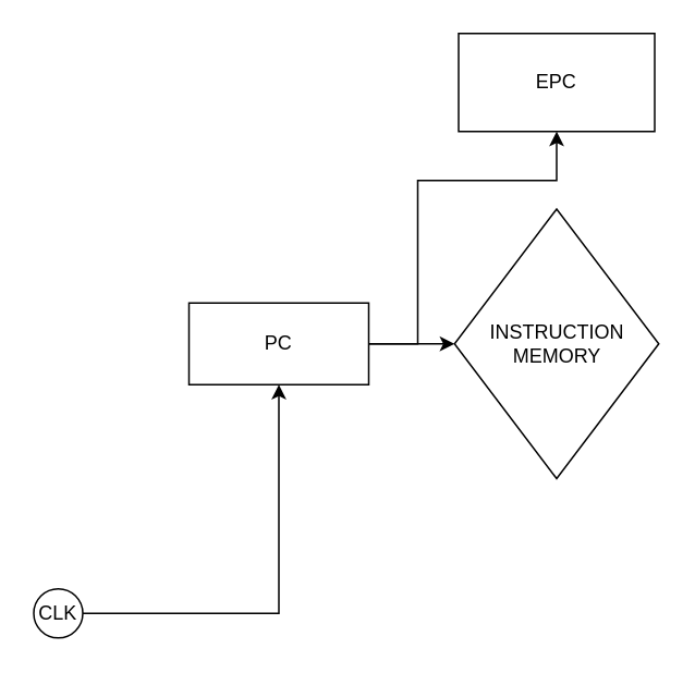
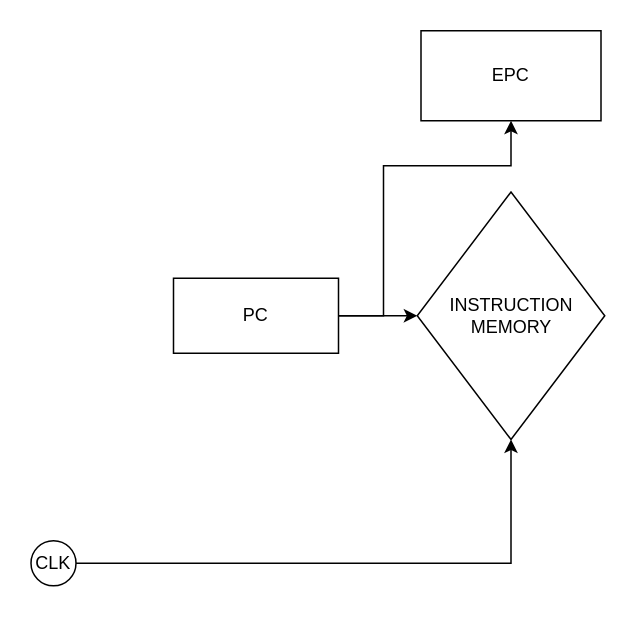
- <mxCell id="6" style="edgeStyle=orthogonalEdgeStyle;rounded=0;orthogonalLoop=1;jettySize=auto;html=1;entryX=0.5;entryY=1;entryDx=0;entryDy=0;" edge="1" parent="1" source="8" target="4"><mxGeometry relative="1" as="geometry" /></mxCell>
+ <mxCell id="7" style="edgeStyle=orthogonalEdgeStyle;rounded=0;orthogonalLoop=1;jettySize=auto;html=1;entryX=1;entryY=0.5;entryDx=0;entryDy=0;" edge="1" parent="1" source="8" target="5"><mxGeometry relative="1" as="geometry" /></mxCell>
